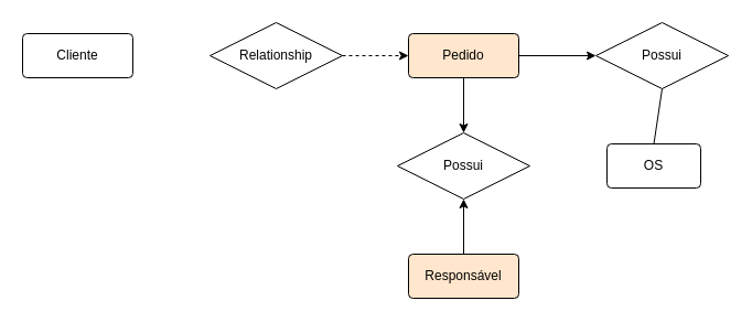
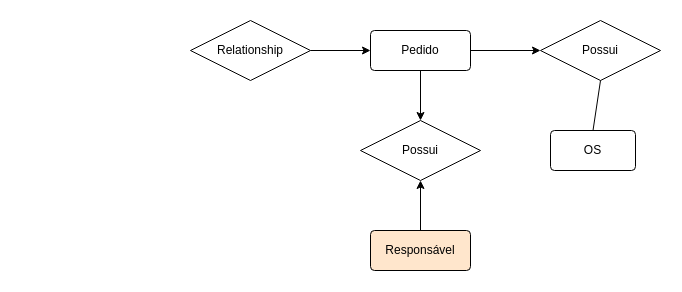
- <mxCell id="2" value="Cliente" style="rounded=1;arcSize=10;whiteSpace=wrap;html=1;align=center;" vertex="1" parent="1"><mxGeometry x="20" y="30" width="100" height="40" as="geometry" /></mxCell>
- <mxCell id="3" value="" style="edgeStyle=orthogonalEdgeStyle;rounded=0;orthogonalLoop=1;jettySize=auto;html=1;dashed=1;" edge="1" parent="1" source="4" target="7"><mxGeometry relative="1" as="geometry" /></mxCell>
+ <mxCell id="3" value="" style="edgeStyle=orthogonalEdgeStyle;rounded=0;orthogonalLoop=1;jettySize=auto;html=1;" edge="1" parent="1" source="4" target="7"><mxGeometry relative="1" as="geometry" /></mxCell>
- <mxCell id="7" value="Pedido" style="rounded=1;arcSize=10;whiteSpace=wrap;html=1;align=center;fillColor=#ffe6cc;" vertex="1" parent="1"><mxGeometry x="370" y="30" width="100" height="40" as="geometry" /></mxCell>
+ <mxCell id="7" value="Pedido" style="rounded=1;arcSize=10;whiteSpace=wrap;html=1;align=center;" vertex="1" parent="1"><mxGeometry x="370" y="30" width="100" height="40" as="geometry" /></mxCell>
